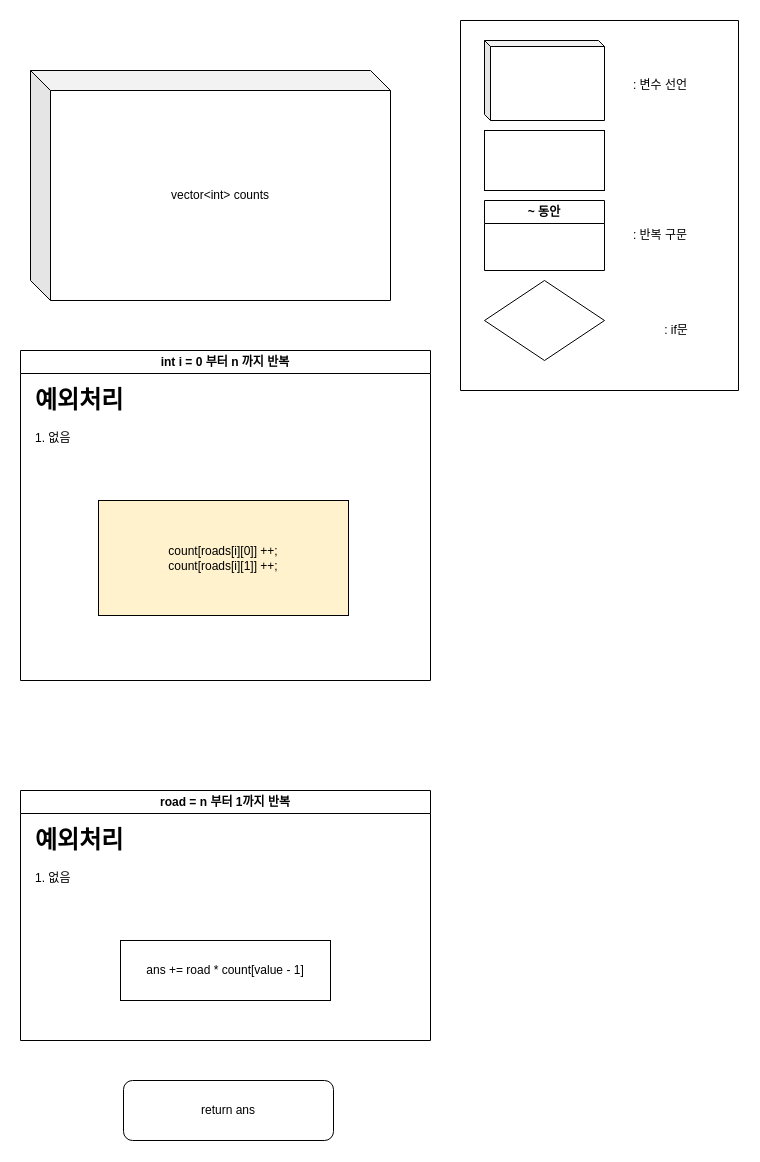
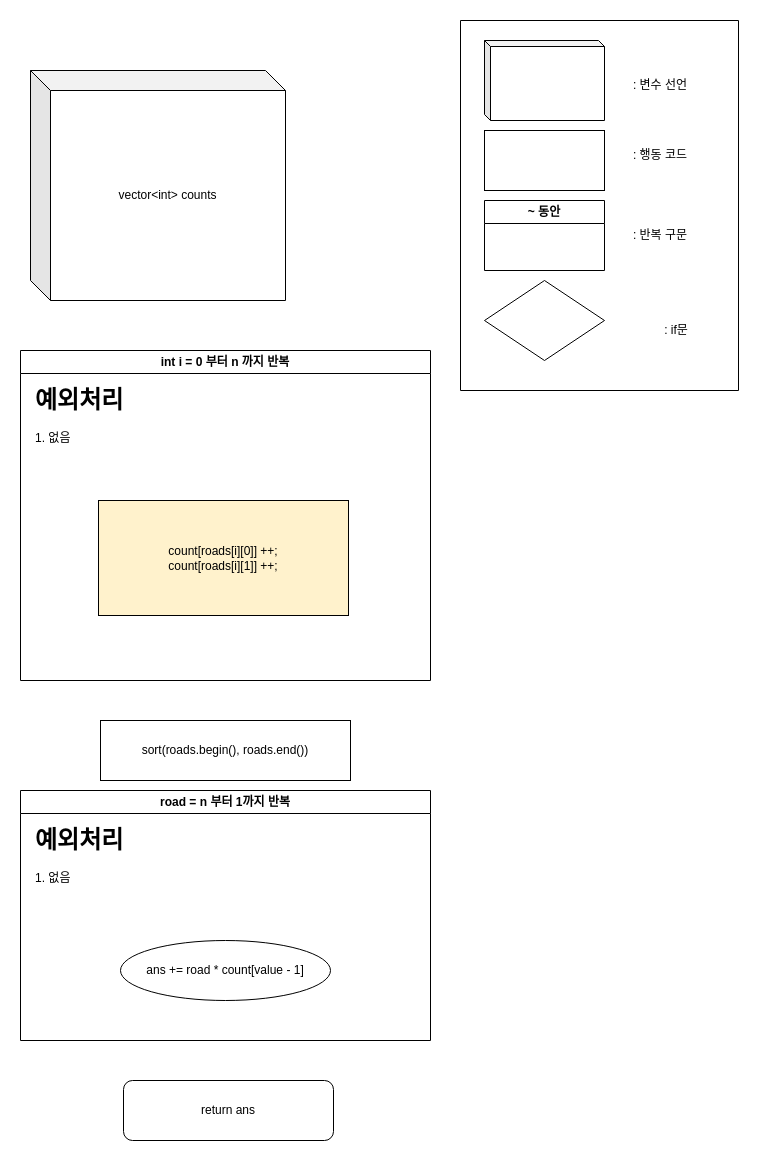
+ <mxCell id="6" value=": 행동 코드" style="text;html=1;align=center;verticalAlign=middle;whiteSpace=wrap;rounded=0;" vertex="1" parent="2"><mxGeometry x="170" y="120" width="60" height="30" as="geometry" /></mxCell>
- <mxCell id="11" value="vector&amp;lt;int&amp;gt; counts" style="shape=cube;whiteSpace=wrap;html=1;boundedLbl=1;backgroundOutline=1;darkOpacity=0.05;darkOpacity2=0.1;" vertex="1" parent="1"><mxGeometry x="30" y="70" width="360" height="230" as="geometry" /></mxCell>
+ <mxCell id="11" value="vector&amp;lt;int&amp;gt; counts" style="shape=cube;whiteSpace=wrap;html=1;boundedLbl=1;backgroundOutline=1;darkOpacity=0.05;darkOpacity2=0.1;" vertex="1" parent="1"><mxGeometry x="30" y="70" width="255" height="230" as="geometry" /></mxCell>
+ <mxCell id="15" value="sort(roads.begin(), roads.end())" style="rounded=0;whiteSpace=wrap;html=1;" vertex="1" parent="1"><mxGeometry x="100" y="720" width="250" height="60" as="geometry" /></mxCell>
- <mxCell id="18" value="ans += road * count[value - 1]" style="rounded=0;whiteSpace=wrap;html=1;" vertex="1" parent="16"><mxGeometry x="100" y="150" width="210" height="60" as="geometry" /></mxCell>
+ <mxCell id="18" value="ans += road * count[value - 1]" style="ellipse;whiteSpace=wrap;html=1;" vertex="1" parent="16"><mxGeometry x="100" y="150" width="210" height="60" as="geometry" /></mxCell>
